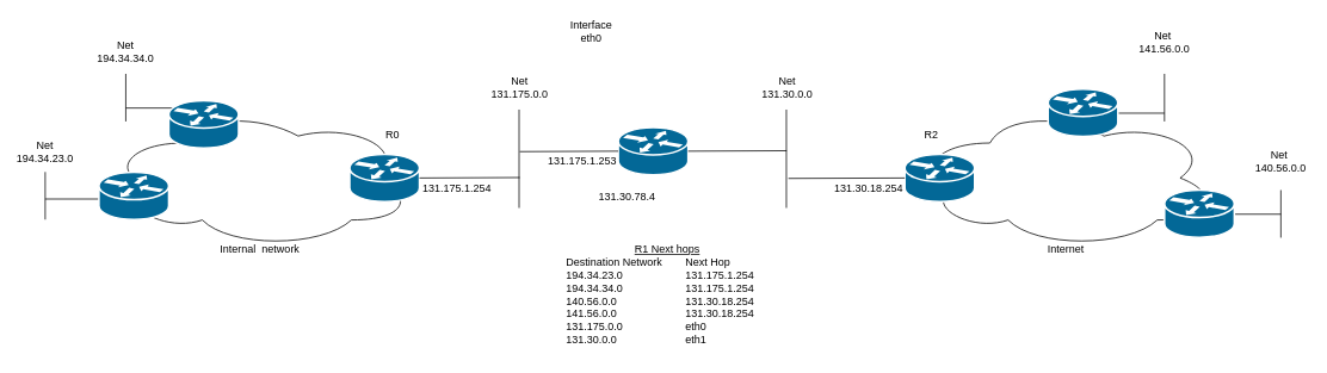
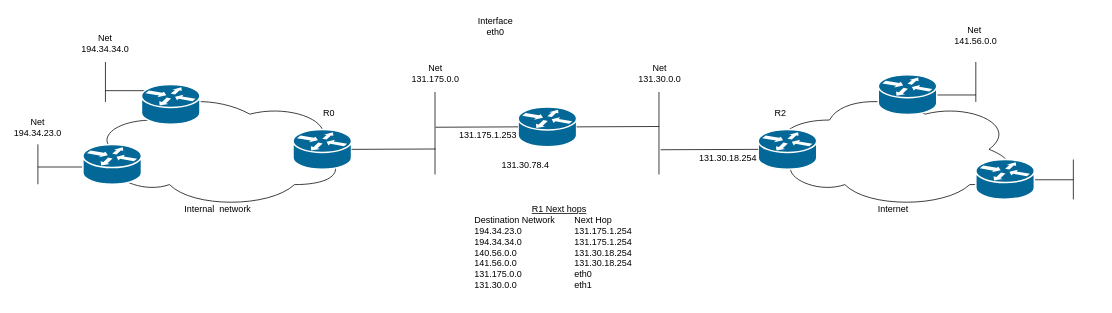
- <mxCell id="34" value="Net&amp;nbsp;&lt;div&gt;140.56.0.0&lt;/div&gt;" style="text;html=1;align=center;verticalAlign=middle;whiteSpace=wrap;rounded=0;" vertex="1" parent="1"><mxGeometry x="1400" y="165.25" width="60" height="30" as="geometry" /></mxCell>
- <mxCell id="15" value="131.175.1.254" style="text;html=1;align=center;verticalAlign=middle;whiteSpace=wrap;rounded=0;" vertex="1" parent="1"><mxGeometry x="480" y="195" width="60" height="30" as="geometry" /></mxCell>
